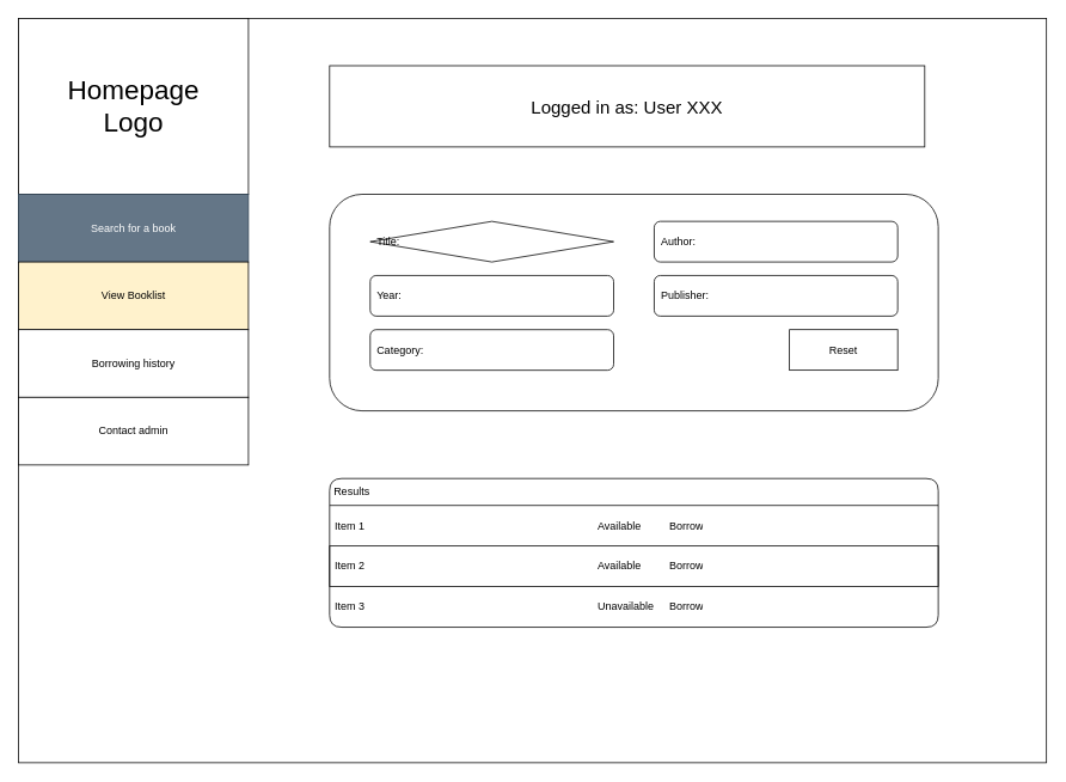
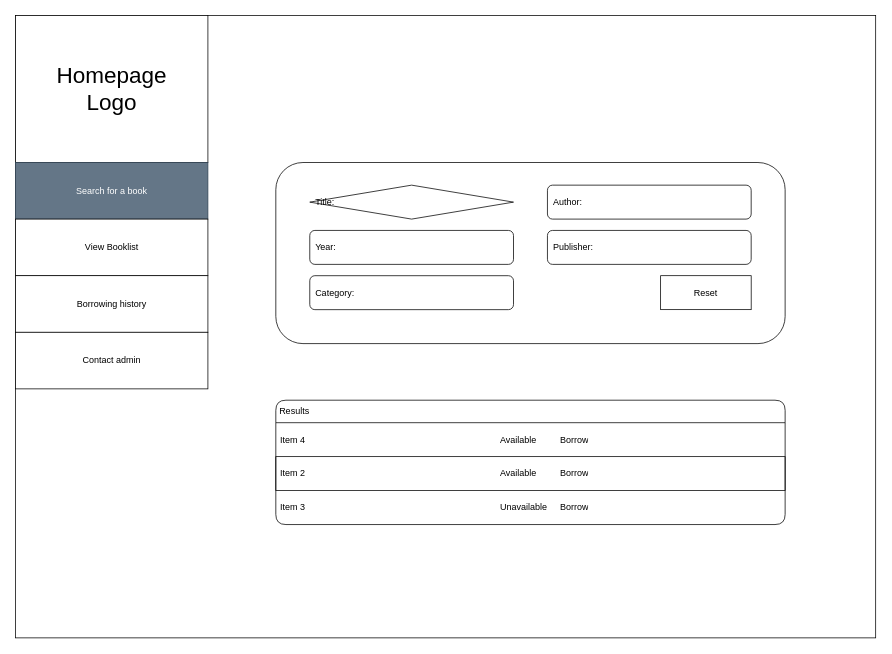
- <mxCell id="4" value="&lt;font style=&quot;font-size: 20px;&quot;&gt;Logged in as: User XXX&lt;/font&gt;" style="rounded=0;whiteSpace=wrap;html=1;" vertex="1" parent="2"><mxGeometry x="347.091" y="52.818" width="664.001" height="90.545" as="geometry" /></mxCell>
- <mxCell id="8" value="View Booklist" style="rounded=0;whiteSpace=wrap;html=1;fillColor=#fff2cc;" vertex="1" parent="5"><mxGeometry y="271.636" width="256.546" height="75.455" as="geometry" /></mxCell>
+ <mxCell id="8" value="View Booklist" style="rounded=0;whiteSpace=wrap;html=1;" vertex="1" parent="5"><mxGeometry y="271.636" width="256.546" height="75.455" as="geometry" /></mxCell>
- <mxCell id="12" value="Item 1&lt;span style=&quot;white-space: pre;&quot;&gt;&#09;&lt;/span&gt;&lt;span style=&quot;white-space: pre;&quot;&gt;&#09;&lt;/span&gt;&lt;span style=&quot;white-space: pre;&quot;&gt;&#09;&lt;/span&gt;&lt;span style=&quot;white-space: pre;&quot;&gt;&#09;&lt;/span&gt;&lt;span style=&quot;white-space: pre;&quot;&gt;&#09;&lt;/span&gt;&lt;span style=&quot;white-space: pre;&quot;&gt;&#09;&lt;/span&gt;&lt;span style=&quot;white-space: pre;&quot;&gt;&#09;&lt;/span&gt;&lt;span style=&quot;white-space: pre;&quot;&gt;&#09;&lt;/span&gt;&lt;span style=&quot;white-space: pre;&quot;&gt;&#09;&lt;/span&gt;&lt;span style=&quot;white-space: pre;&quot;&gt;&#09;&lt;/span&gt;Available&lt;span style=&quot;white-space: pre;&quot;&gt;&#09;&lt;/span&gt;&lt;span style=&quot;white-space: pre;&quot;&gt;&#09;&lt;/span&gt;Borrow" style="text;strokeColor=none;fillColor=none;align=left;verticalAlign=middle;spacingLeft=4;spacingRight=4;overflow=hidden;points=[[0,0.5],[1,0.5]];portConstraint=eastwest;rotatable=0;whiteSpace=wrap;html=1;" vertex="1" parent="11"><mxGeometry y="30" width="679.091" height="45.273" as="geometry" /></mxCell>
+ <mxCell id="12" value="Item 4&lt;span style=&quot;white-space: pre;&quot;&gt;&#09;&lt;/span&gt;&lt;span style=&quot;white-space: pre;&quot;&gt;&#09;&lt;/span&gt;&lt;span style=&quot;white-space: pre;&quot;&gt;&#09;&lt;/span&gt;&lt;span style=&quot;white-space: pre;&quot;&gt;&#09;&lt;/span&gt;&lt;span style=&quot;white-space: pre;&quot;&gt;&#09;&lt;/span&gt;&lt;span style=&quot;white-space: pre;&quot;&gt;&#09;&lt;/span&gt;&lt;span style=&quot;white-space: pre;&quot;&gt;&#09;&lt;/span&gt;&lt;span style=&quot;white-space: pre;&quot;&gt;&#09;&lt;/span&gt;&lt;span style=&quot;white-space: pre;&quot;&gt;&#09;&lt;/span&gt;&lt;span style=&quot;white-space: pre;&quot;&gt;&#09;&lt;/span&gt;Available&lt;span style=&quot;white-space: pre;&quot;&gt;&#09;&lt;/span&gt;&lt;span style=&quot;white-space: pre;&quot;&gt;&#09;&lt;/span&gt;Borrow" style="text;strokeColor=none;fillColor=none;align=left;verticalAlign=middle;spacingLeft=4;spacingRight=4;overflow=hidden;points=[[0,0.5],[1,0.5]];portConstraint=eastwest;rotatable=0;whiteSpace=wrap;html=1;" vertex="1" parent="11"><mxGeometry y="30" width="679.091" height="45.273" as="geometry" /></mxCell>
